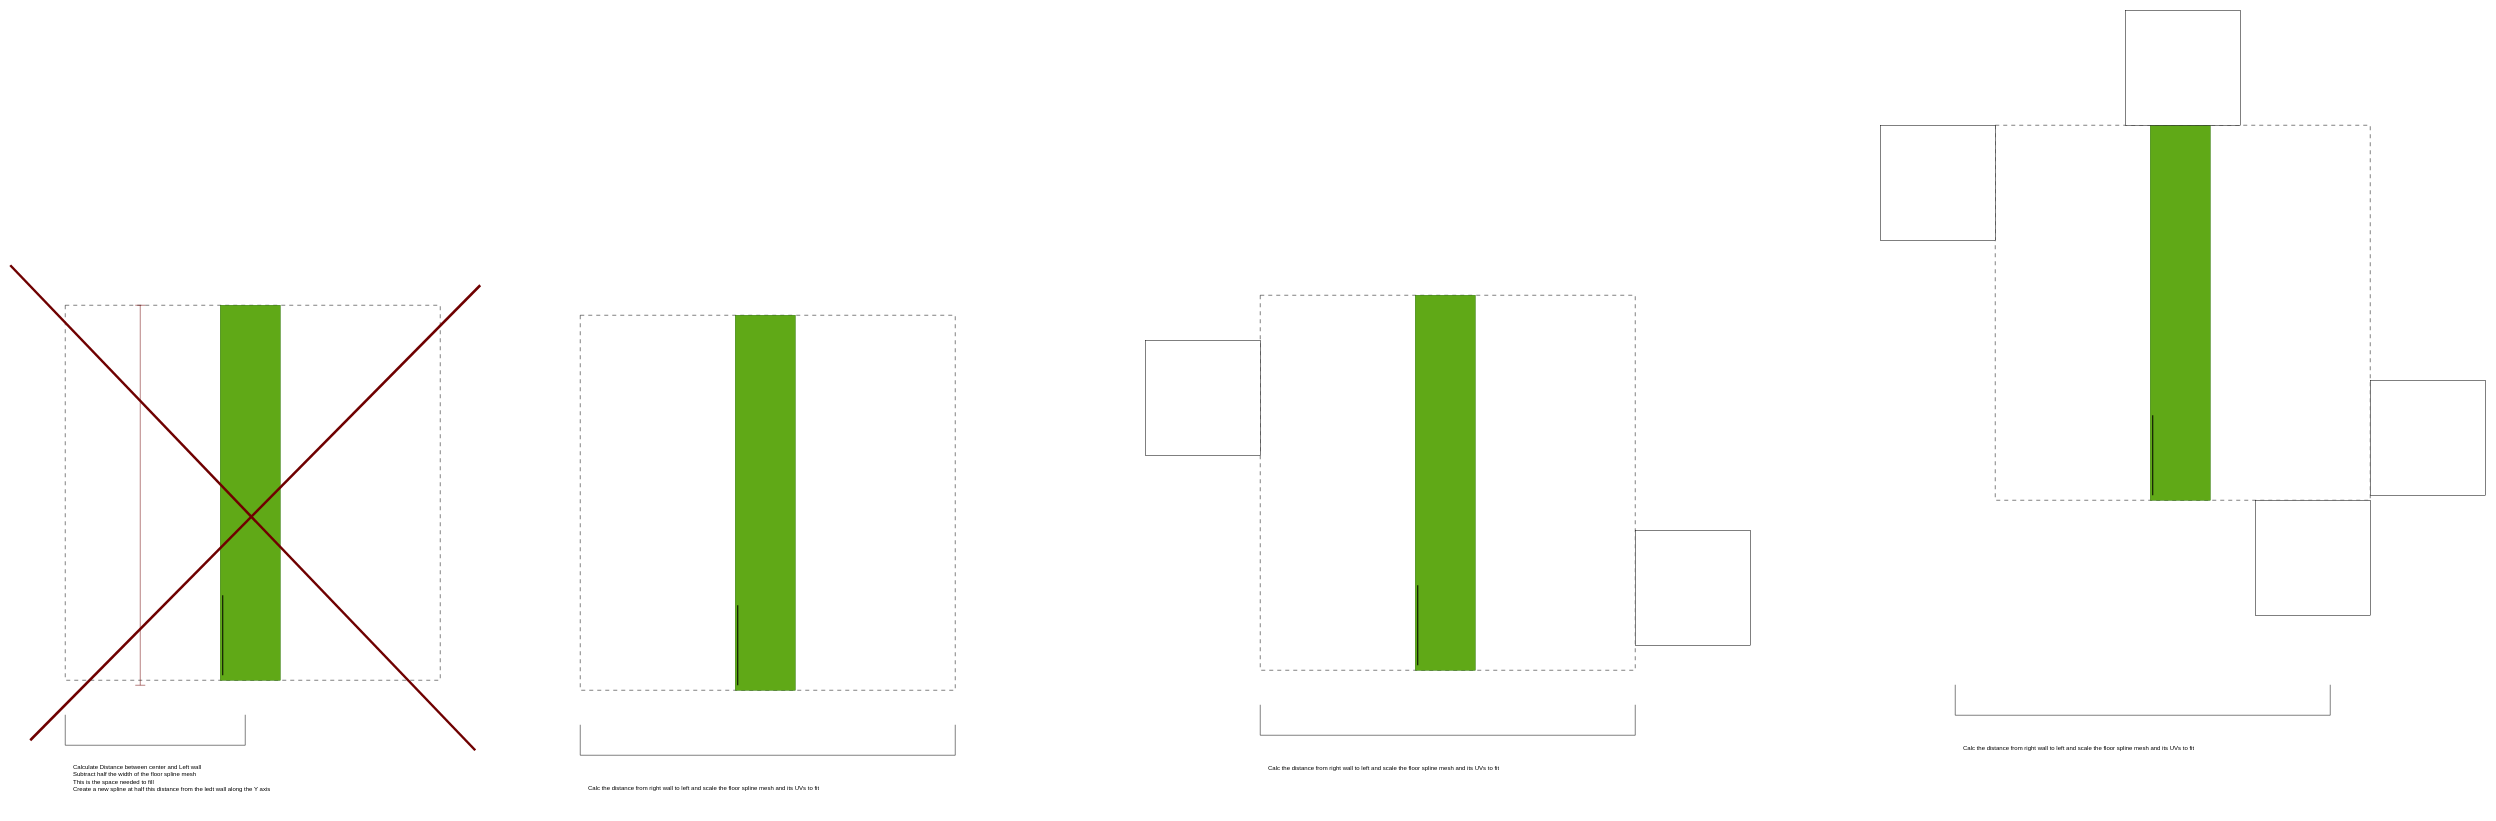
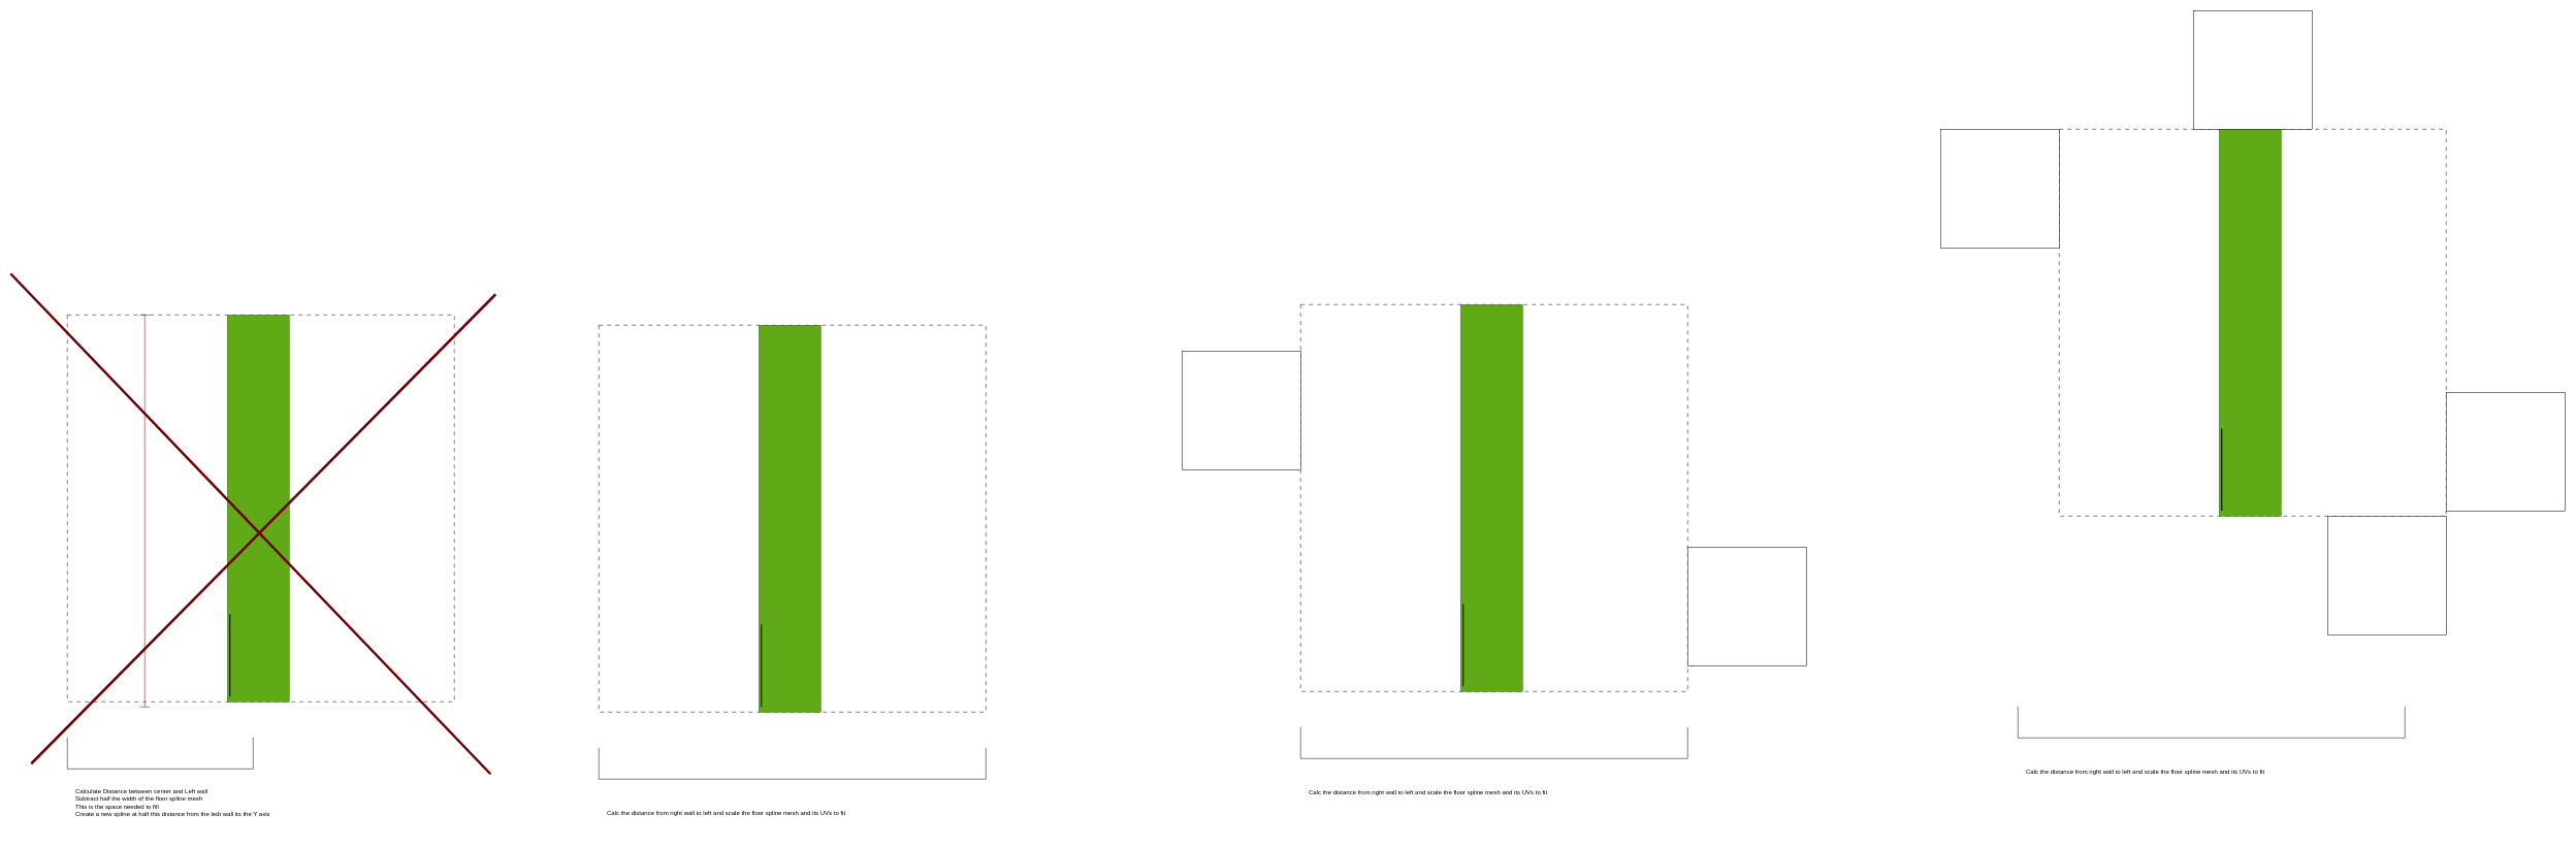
- <mxCell id="5" value="&lt;div&gt;Calculate Distance between center and Left wall&lt;/div&gt;&lt;div&gt;Subtract half the width of the floor spline mesh&lt;/div&gt;&lt;div&gt;This is the space needed to fill&lt;/div&gt;&lt;div&gt;Create a new spline at half this distance from the ledt wall along the Y axis&lt;/div&gt;" style="text;strokeColor=none;fillColor=none;align=left;verticalAlign=middle;spacingLeft=4;spacingRight=4;overflow=hidden;points=[[0,0.5],[1,0.5]];portConstraint=eastwest;rotatable=0;whiteSpace=wrap;html=1;" vertex="1" parent="1"><mxGeometry x="140" y="1510" width="490" height="90" as="geometry" /></mxCell>
+ <mxCell id="5" value="&lt;div&gt;Calculate Distance between center and Left wall&lt;/div&gt;&lt;div&gt;Subtract half the width of the floor spline mesh&lt;/div&gt;&lt;div&gt;This is the space needed to fill&lt;/div&gt;&lt;div&gt;Create a new spline at half this distance from the ledt wall its the Y axis&lt;/div&gt;" style="text;strokeColor=none;fillColor=none;align=left;verticalAlign=middle;spacingLeft=4;spacingRight=4;overflow=hidden;points=[[0,0.5],[1,0.5]];portConstraint=eastwest;rotatable=0;whiteSpace=wrap;html=1;" vertex="1" parent="1"><mxGeometry x="140" y="1510" width="490" height="90" as="geometry" /></mxCell>
